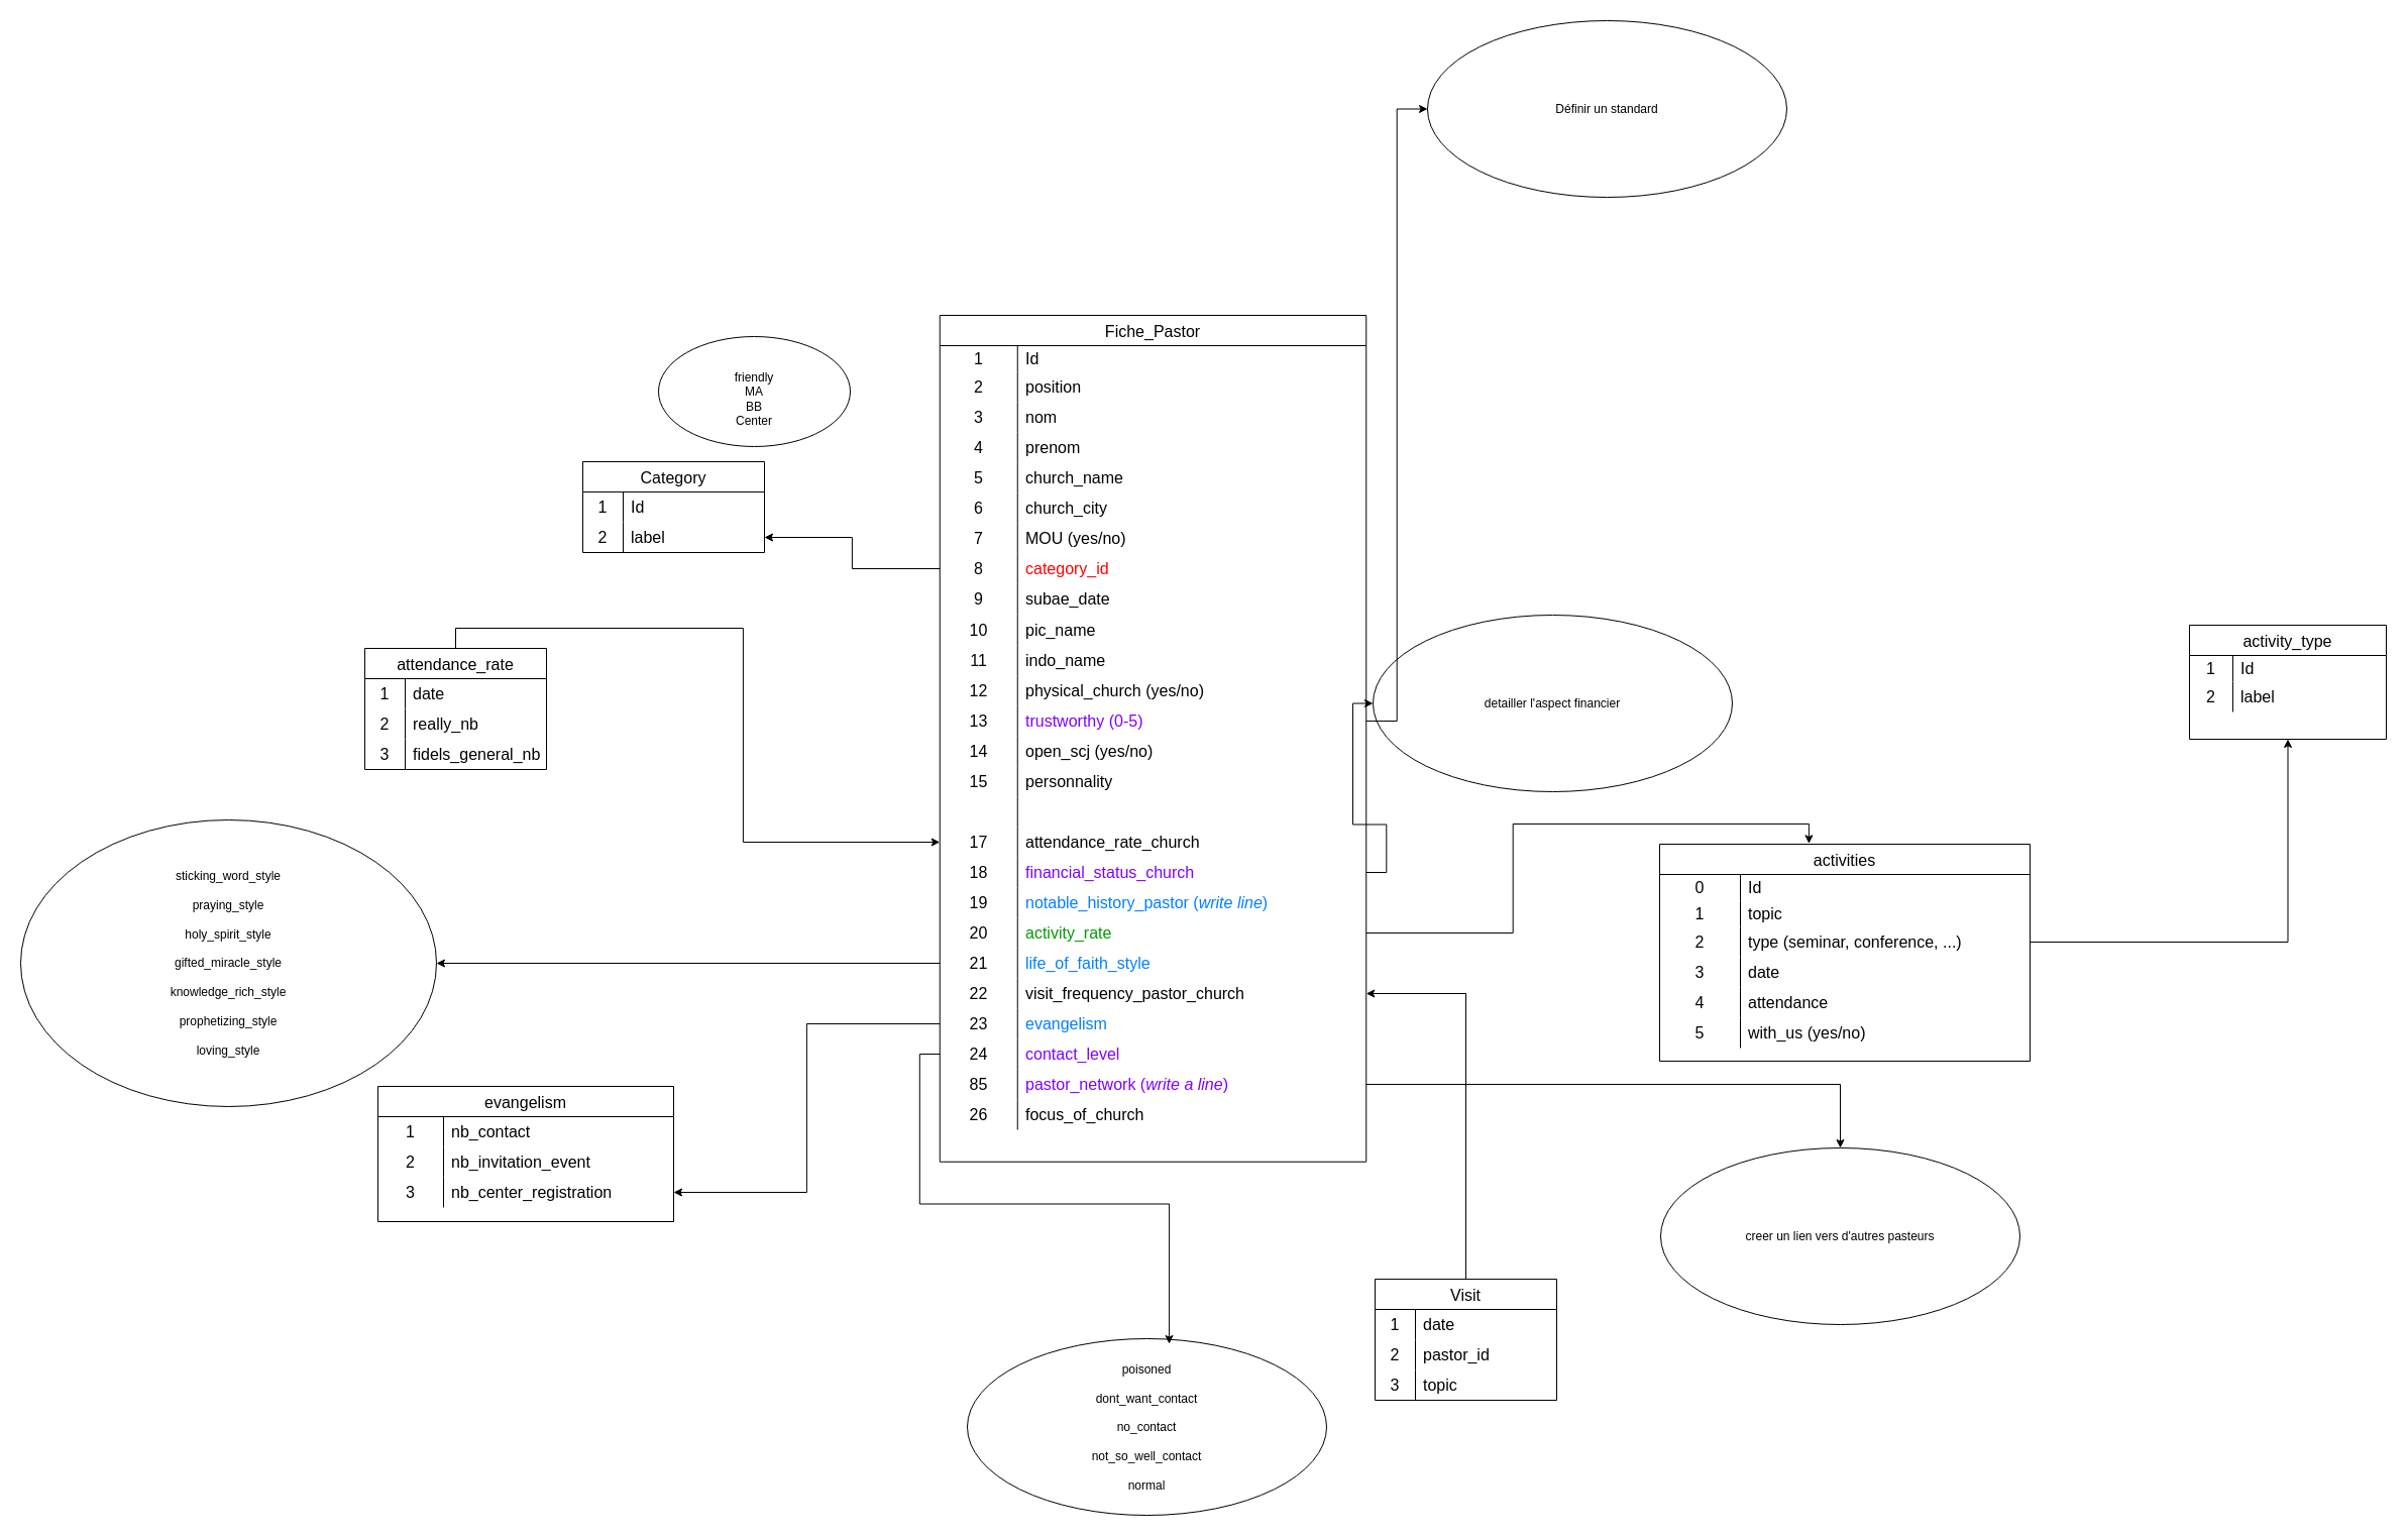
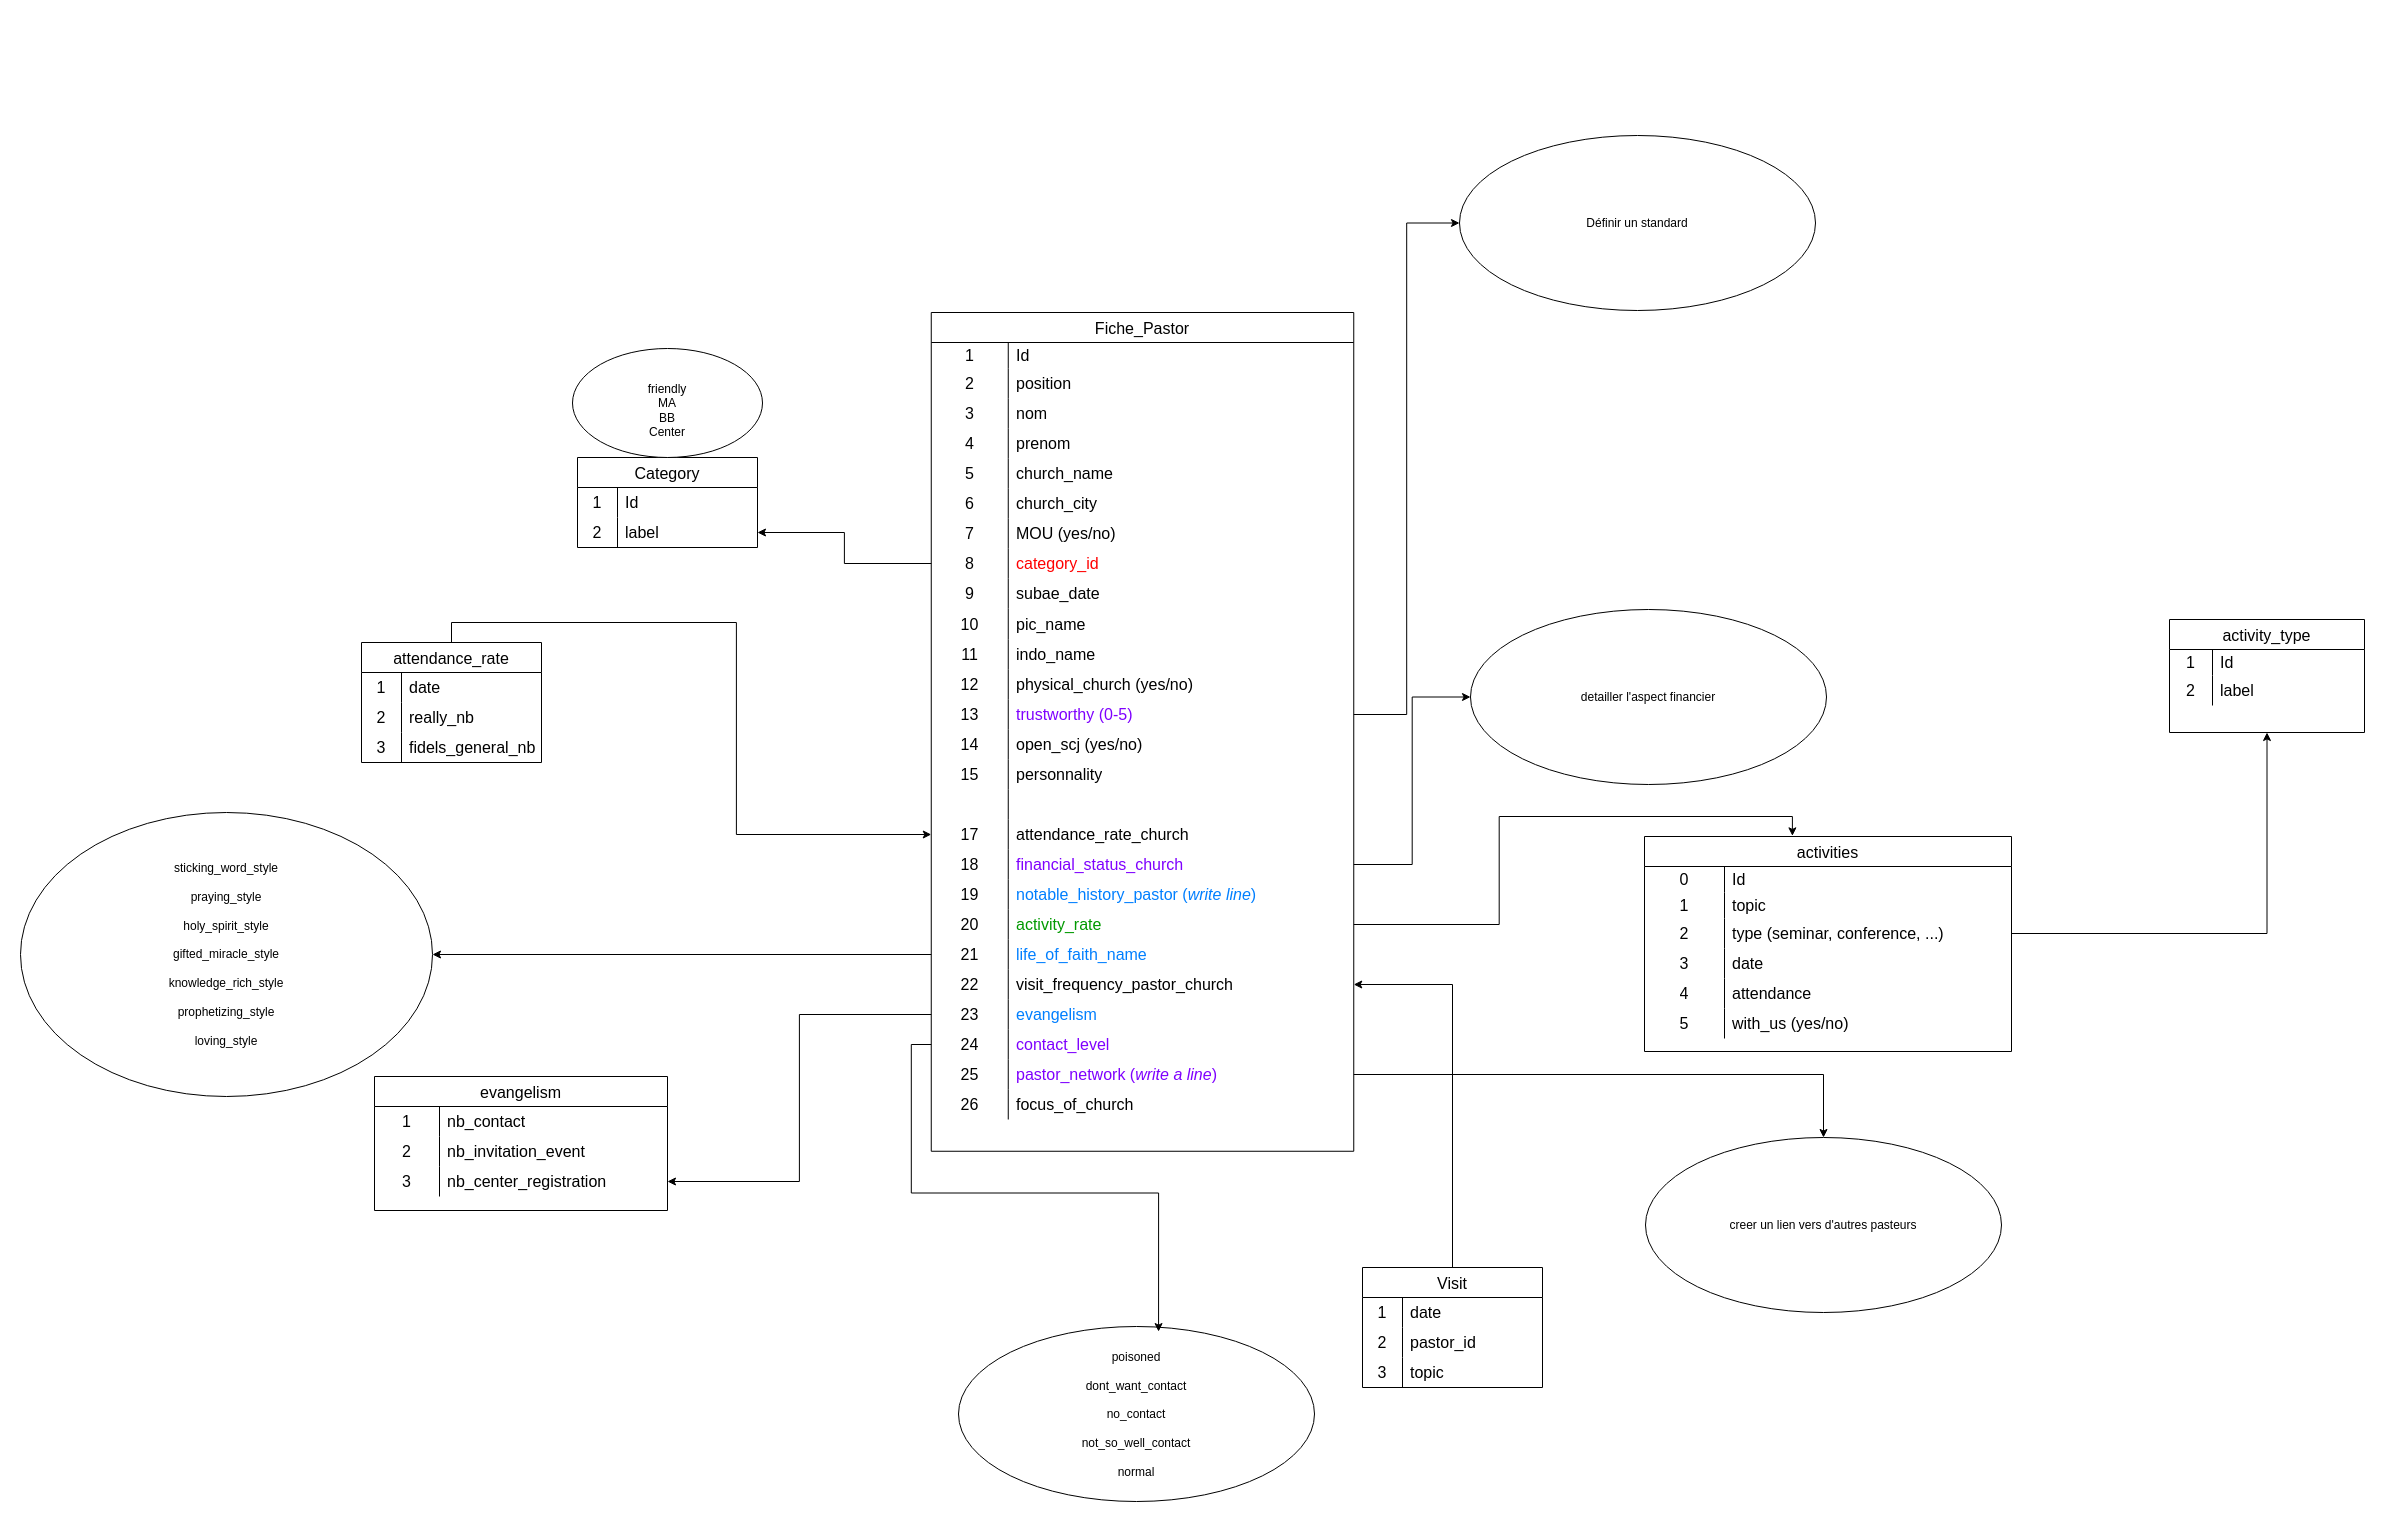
- <mxCell id="146" value="Définir un standard" style="ellipse;whiteSpace=wrap;html=1;" vertex="1" parent="1"><mxGeometry x="1414" y="20" width="356" height="175" as="geometry" /></mxCell>
+ <mxCell id="146" value="Définir un standard" style="ellipse;whiteSpace=wrap;html=1;" vertex="1" parent="1"><mxGeometry x="1459" y="135" width="356" height="175" as="geometry" /></mxCell>
- <mxCell id="128" value="&lt;div&gt;&lt;br&gt;&lt;/div&gt;friendly&lt;div&gt;MA&lt;/div&gt;&lt;div&gt;BB&lt;/div&gt;&lt;div&gt;Center&lt;/div&gt;" style="ellipse;whiteSpace=wrap;html=1;" parent="1" vertex="1"><mxGeometry x="652" y="333" width="190" height="109" as="geometry" /></mxCell>
+ <mxCell id="128" value="&lt;div&gt;&lt;br&gt;&lt;/div&gt;friendly&lt;div&gt;MA&lt;/div&gt;&lt;div&gt;BB&lt;/div&gt;&lt;div&gt;Center&lt;/div&gt;" style="ellipse;whiteSpace=wrap;html=1;" parent="1" vertex="1"><mxGeometry x="572" y="348" width="190" height="109" as="geometry" /></mxCell>
- <mxCell id="140" value="detailler l'aspect financier" style="ellipse;whiteSpace=wrap;html=1;" vertex="1" parent="1"><mxGeometry x="1360" y="609" width="356" height="175" as="geometry" /></mxCell>
+ <mxCell id="140" value="detailler l'aspect financier" style="ellipse;whiteSpace=wrap;html=1;" vertex="1" parent="1"><mxGeometry x="1470" y="609" width="356" height="175" as="geometry" /></mxCell>
- <mxCell id="65" value="life_of_faith_style" style="shape=partialRectangle;html=1;whiteSpace=wrap;connectable=0;fillColor=none;top=0;left=0;bottom=0;right=0;align=left;spacingLeft=6;overflow=hidden;strokeColor=inherit;fontSize=16;fontColor=#007FFF;" parent="63" vertex="1"><mxGeometry x="77" width="346" height="30" as="geometry"><mxRectangle width="346" height="30" as="alternateBounds" /></mxGeometry></mxCell>
+ <mxCell id="65" value="life_of_faith_name" style="shape=partialRectangle;html=1;whiteSpace=wrap;connectable=0;fillColor=none;top=0;left=0;bottom=0;right=0;align=left;spacingLeft=6;overflow=hidden;strokeColor=inherit;fontSize=16;fontColor=#007FFF;" parent="63" vertex="1"><mxGeometry x="77" width="346" height="30" as="geometry"><mxRectangle width="346" height="30" as="alternateBounds" /></mxGeometry></mxCell>
- <mxCell id="76" value="85" style="shape=partialRectangle;html=1;whiteSpace=wrap;connectable=0;fillColor=none;top=0;left=0;bottom=0;right=0;overflow=hidden;strokeColor=inherit;fontSize=16;" vertex="1" parent="75"><mxGeometry width="77" height="30" as="geometry"><mxRectangle width="77" height="30" as="alternateBounds" /></mxGeometry></mxCell>
+ <mxCell id="76" value="25" style="shape=partialRectangle;html=1;whiteSpace=wrap;connectable=0;fillColor=none;top=0;left=0;bottom=0;right=0;overflow=hidden;strokeColor=inherit;fontSize=16;" vertex="1" parent="75"><mxGeometry width="77" height="30" as="geometry"><mxRectangle width="77" height="30" as="alternateBounds" /></mxGeometry></mxCell>
